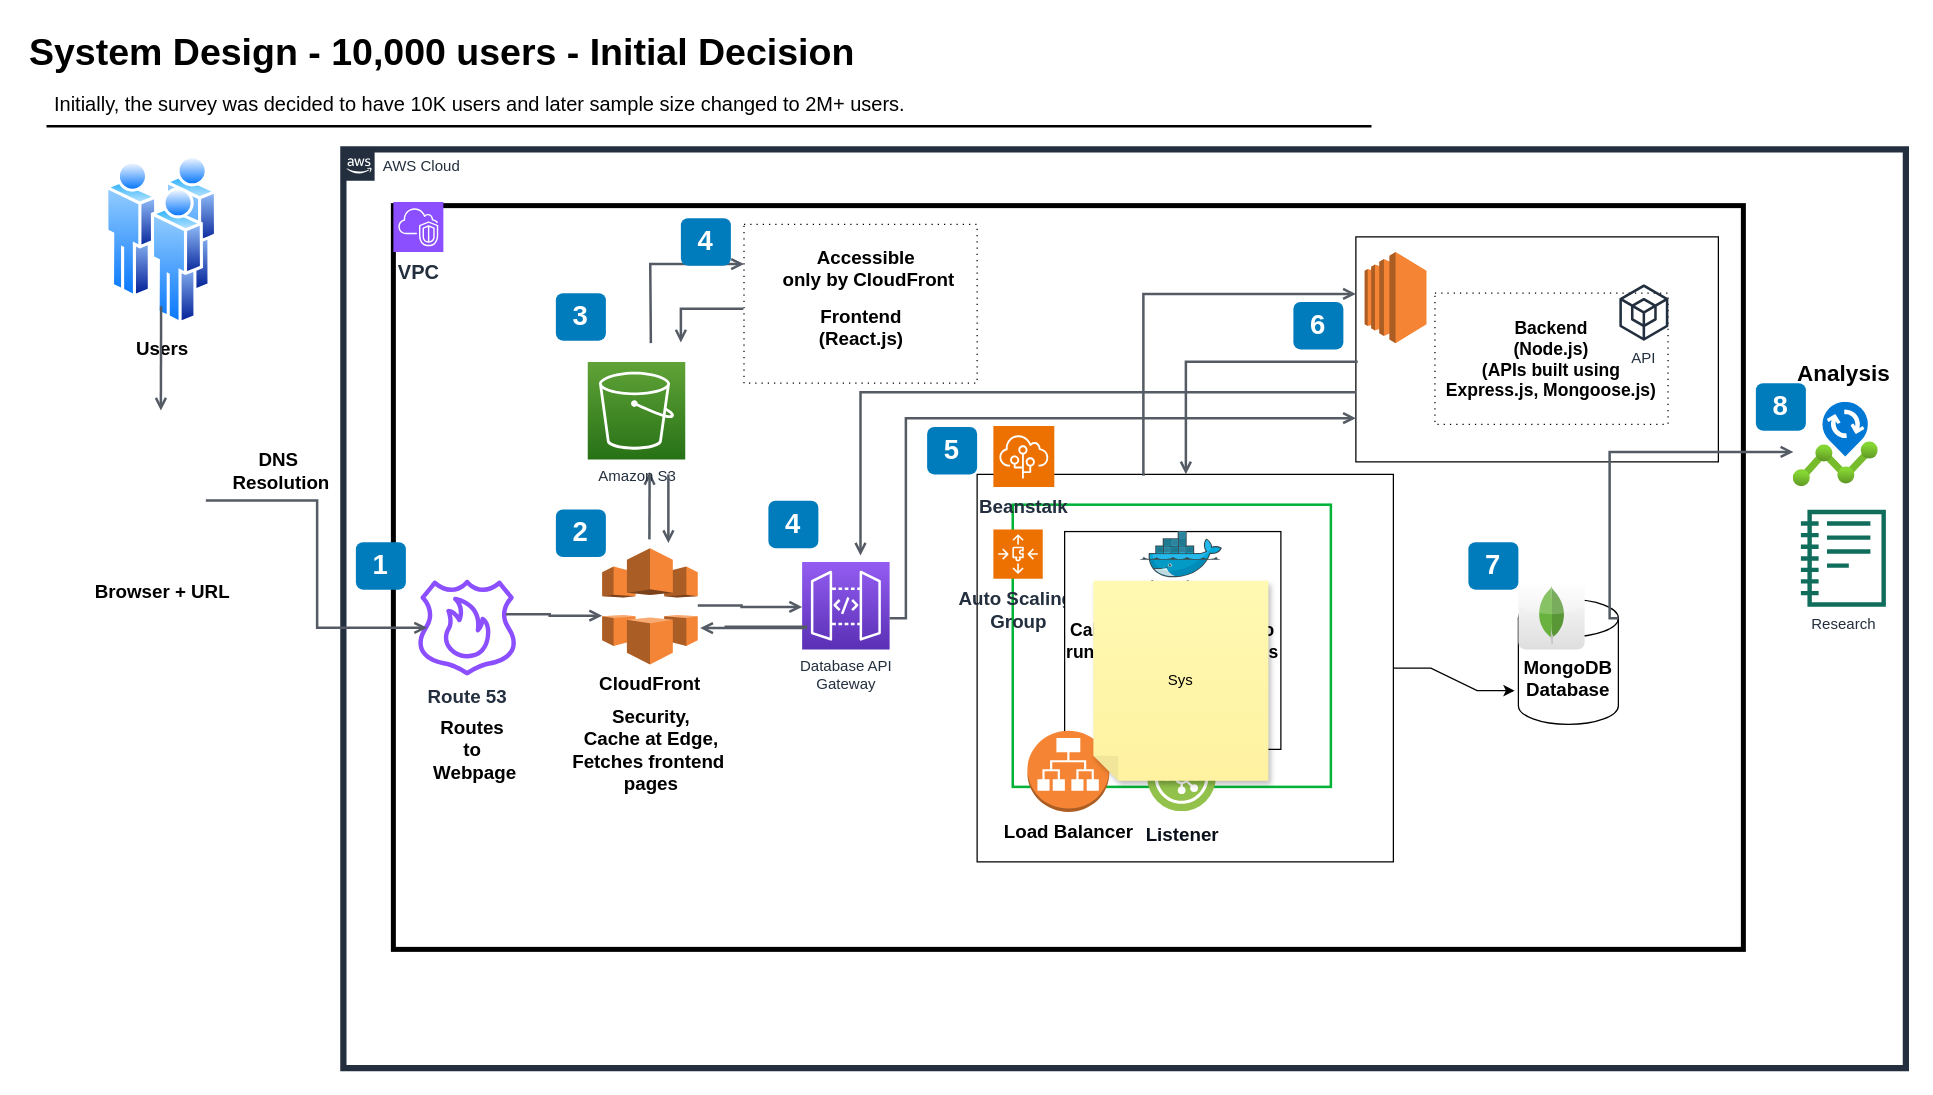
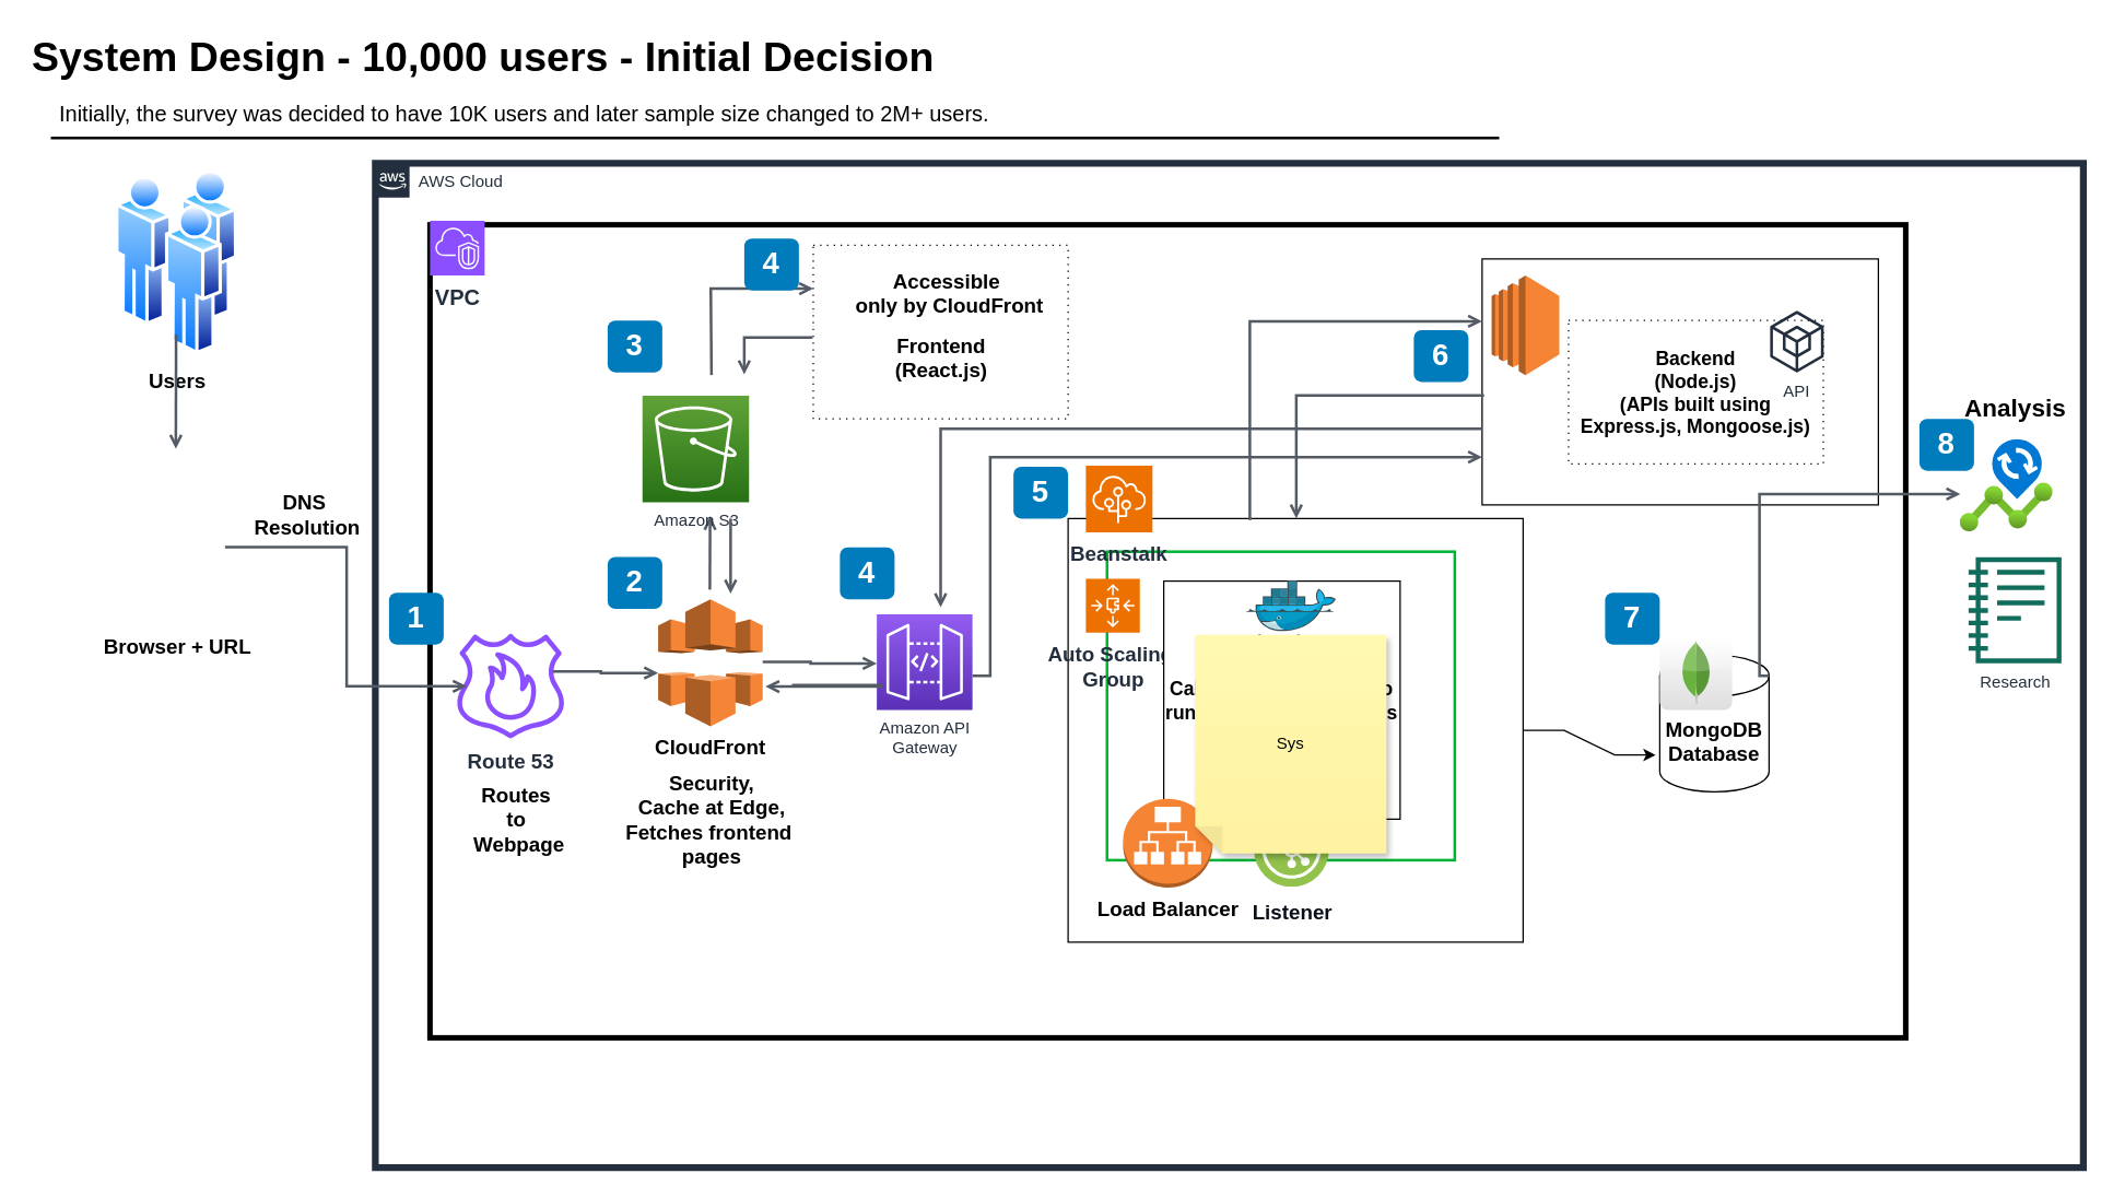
- <mxCell id="7" value="Database API&lt;br&gt;Gateway&lt;br&gt;" style="outlineConnect=0;fontColor=#232F3E;gradientColor=#945DF2;gradientDirection=north;fillColor=#5A30B5;strokeColor=#ffffff;dashed=0;verticalLabelPosition=bottom;verticalAlign=top;align=center;html=1;fontSize=12;fontStyle=0;aspect=fixed;shape=mxgraph.aws4.resourceIcon;resIcon=mxgraph.aws4.api_gateway;labelBackgroundColor=none;" vertex="1" parent="2"><mxGeometry x="367" y="330" width="70" height="70" as="geometry" /></mxCell>
+ <mxCell id="7" value="Amazon API&lt;br&gt;Gateway&lt;br&gt;" style="outlineConnect=0;fontColor=#232F3E;gradientColor=#945DF2;gradientDirection=north;fillColor=#5A30B5;strokeColor=#ffffff;dashed=0;verticalLabelPosition=bottom;verticalAlign=top;align=center;html=1;fontSize=12;fontStyle=0;aspect=fixed;shape=mxgraph.aws4.resourceIcon;resIcon=mxgraph.aws4.api_gateway;labelBackgroundColor=none;" vertex="1" parent="2"><mxGeometry x="367" y="330" width="70" height="70" as="geometry" /></mxCell>
